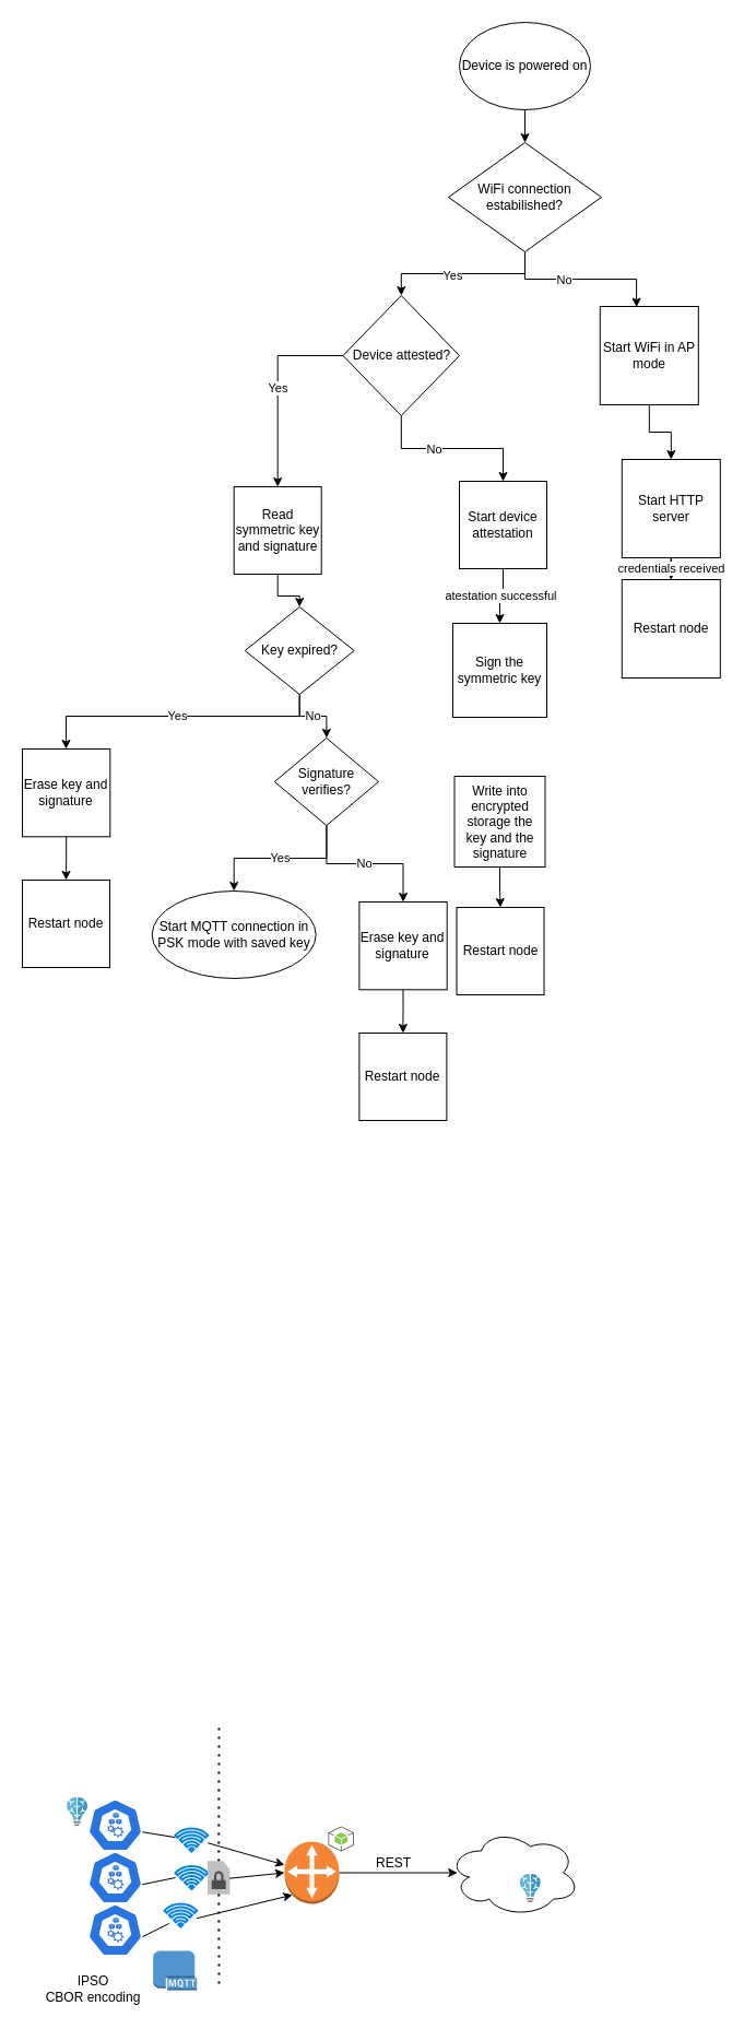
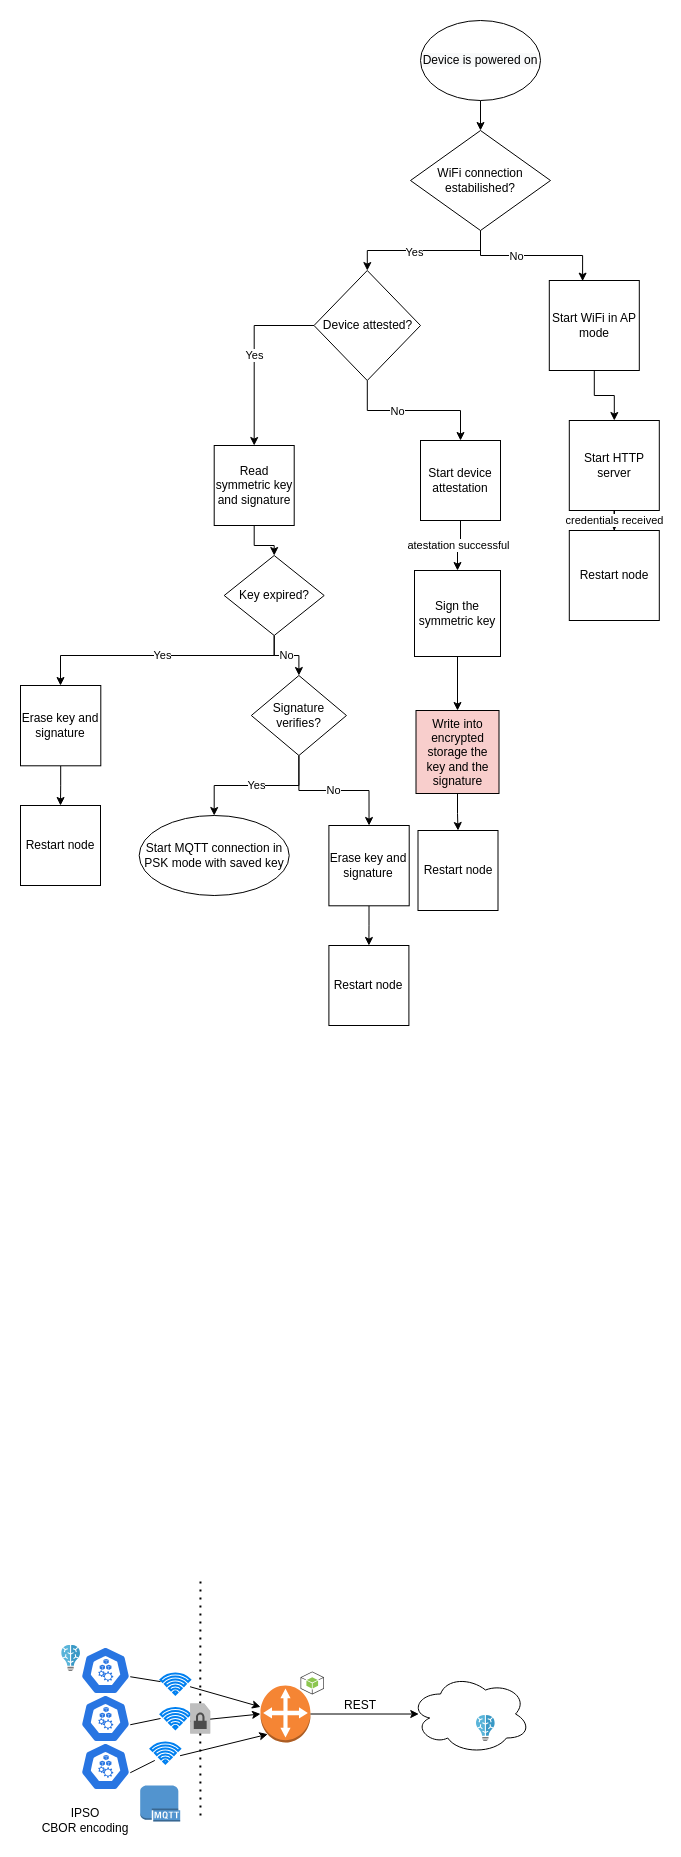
+ <mxCell id="47" style="edgeStyle=orthogonalEdgeStyle;rounded=0;orthogonalLoop=1;jettySize=auto;html=1;entryX=0.5;entryY=0;entryDx=0;entryDy=0;" parent="1" source="48" target="50" edge="1"><mxGeometry relative="1" as="geometry" /></mxCell>
- <mxCell id="50" value="Write into encrypted storage the key and the signature" style="whiteSpace=wrap;html=1;aspect=fixed;" parent="1" vertex="1"><mxGeometry x="415.5" y="710" width="83" height="83" as="geometry" /></mxCell>
+ <mxCell id="50" value="Write into encrypted storage the key and the signature" style="whiteSpace=wrap;html=1;aspect=fixed;fillColor=#f8cecc;" parent="1" vertex="1"><mxGeometry x="415.5" y="710" width="83" height="83" as="geometry" /></mxCell>
